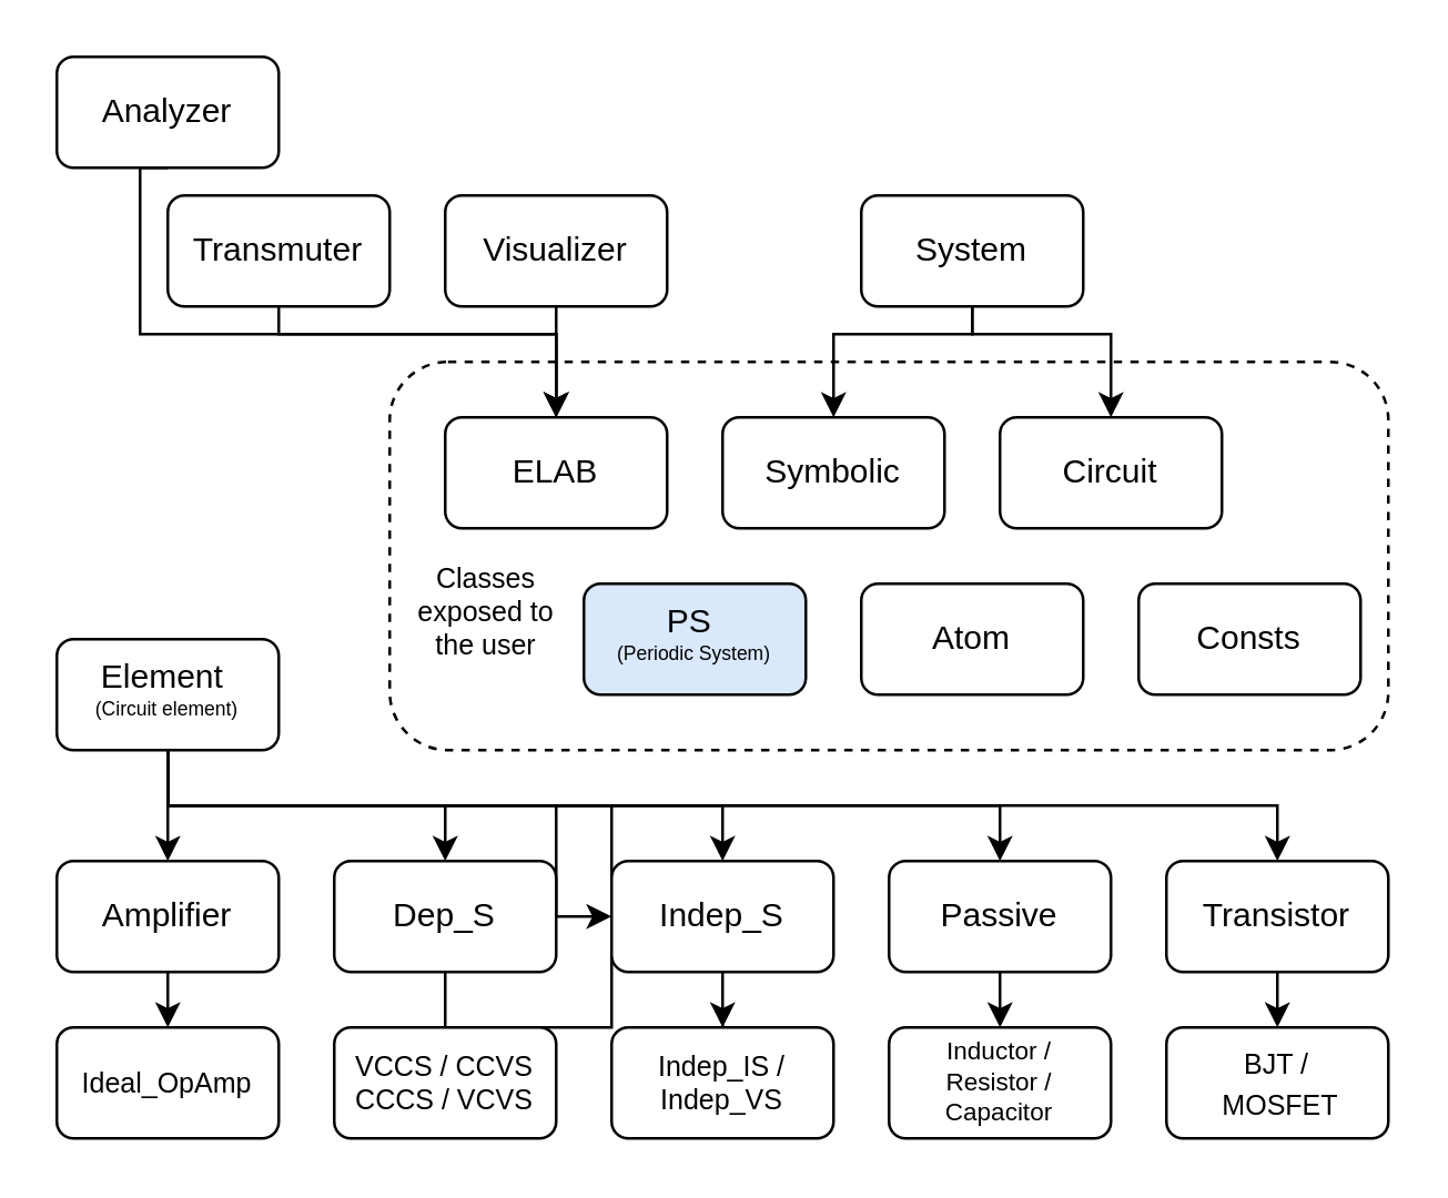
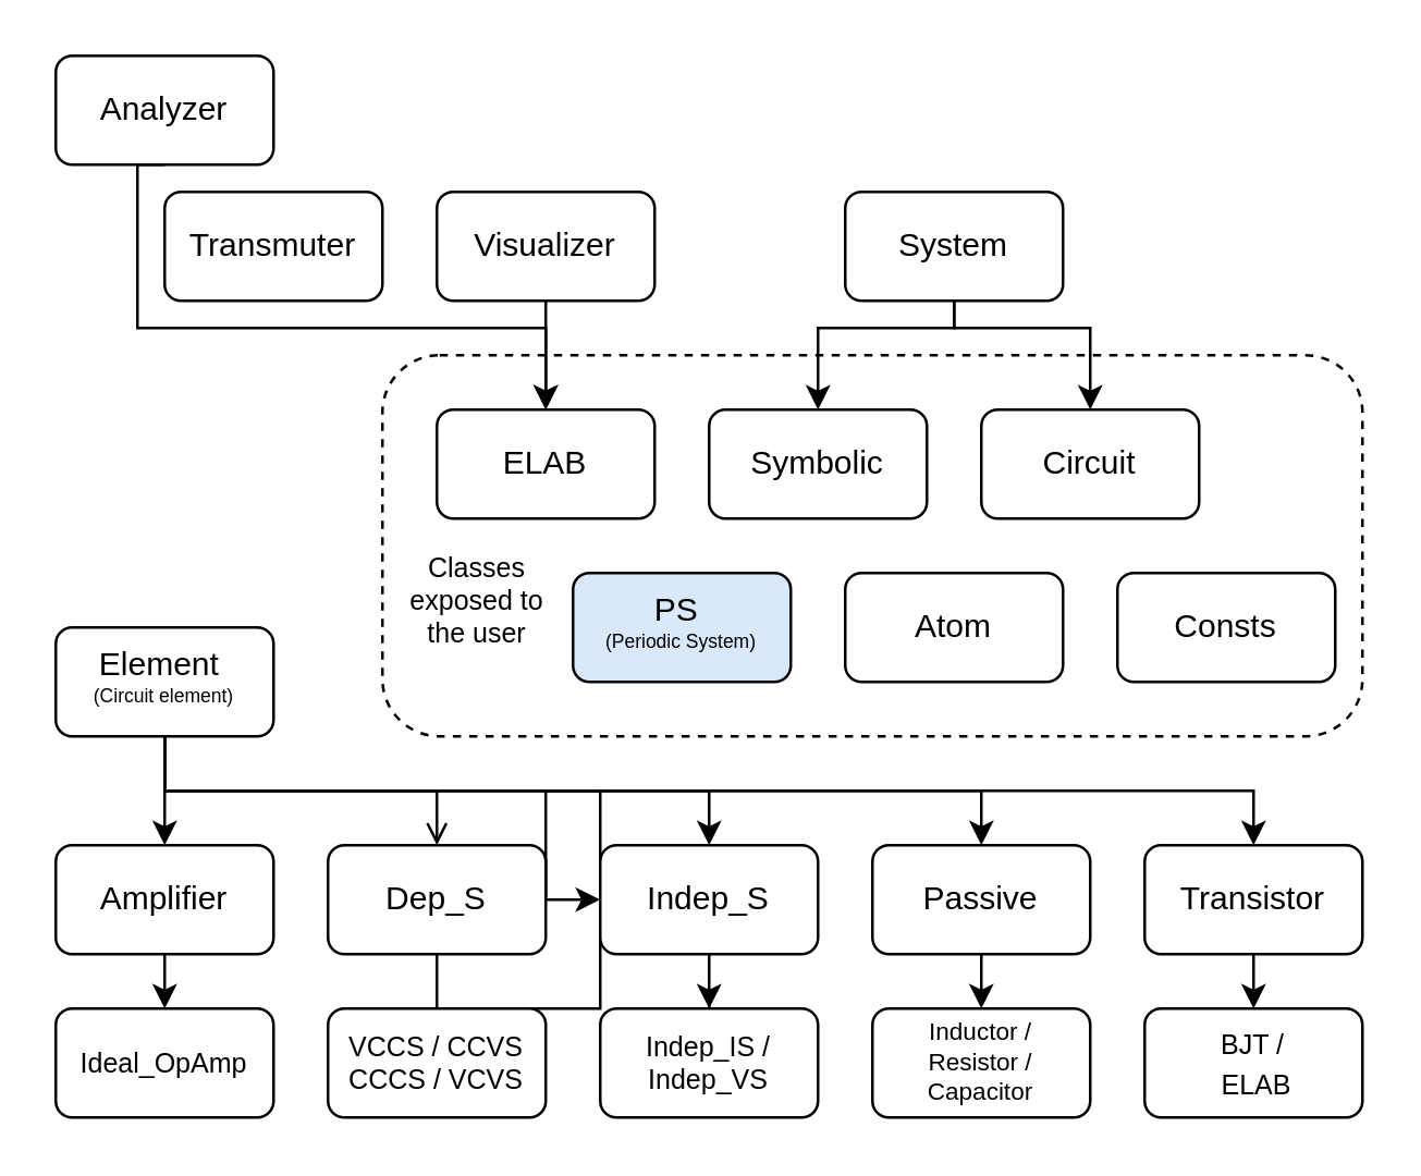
- <mxCell id="23" style="edgeStyle=orthogonalEdgeStyle;rounded=0;orthogonalLoop=1;jettySize=auto;html=1;exitX=0.5;exitY=1;exitDx=0;exitDy=0;entryX=0.5;entryY=0;entryDx=0;entryDy=0;" parent="1" source="24" target="6" edge="1"><mxGeometry relative="1" as="geometry"><Array as="points"><mxPoint x="100" y="120" /><mxPoint x="200" y="120" /></Array></mxGeometry></mxCell>
- <mxCell id="10" style="edgeStyle=orthogonalEdgeStyle;rounded=0;orthogonalLoop=1;jettySize=auto;html=1;exitX=0.5;exitY=1;exitDx=0;exitDy=0;entryX=0.5;entryY=0;entryDx=0;entryDy=0;" parent="1" source="14" target="27" edge="1"><mxGeometry relative="1" as="geometry" /></mxCell>
+ <mxCell id="10" style="edgeStyle=orthogonalEdgeStyle;rounded=0;orthogonalLoop=1;jettySize=auto;html=1;exitX=0.5;exitY=1;exitDx=0;exitDy=0;entryX=0.5;entryY=0;entryDx=0;entryDy=0;endArrow=open;" parent="1" source="14" target="27" edge="1"><mxGeometry relative="1" as="geometry" /></mxCell>
- <mxCell id="38" value="&lt;font style=&quot;font-size: 10px&quot;&gt;BJT /&lt;br&gt;&amp;nbsp;MOSFET&lt;/font&gt;" style="rounded=1;whiteSpace=wrap;html=1;" parent="1" vertex="1"><mxGeometry x="420" y="370" width="80" height="40" as="geometry" /></mxCell>
+ <mxCell id="38" value="&lt;font style=&quot;font-size: 10px&quot;&gt;BJT /&lt;br&gt;&amp;nbsp;ELAB&lt;/font&gt;" style="rounded=1;whiteSpace=wrap;html=1;" parent="1" vertex="1"><mxGeometry x="420" y="370" width="80" height="40" as="geometry" /></mxCell>
